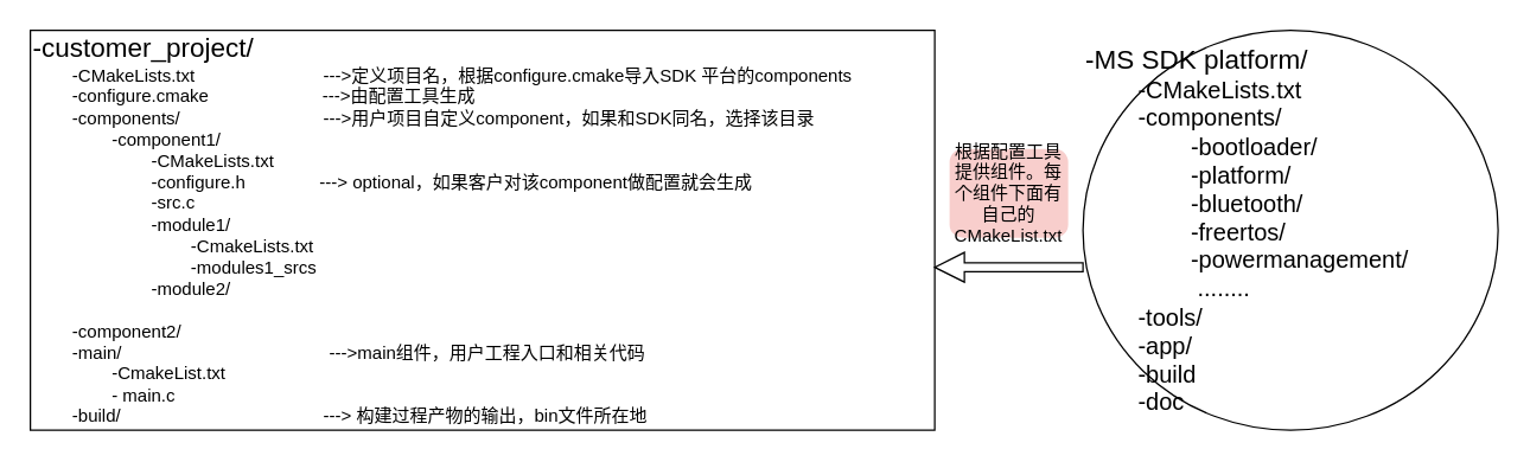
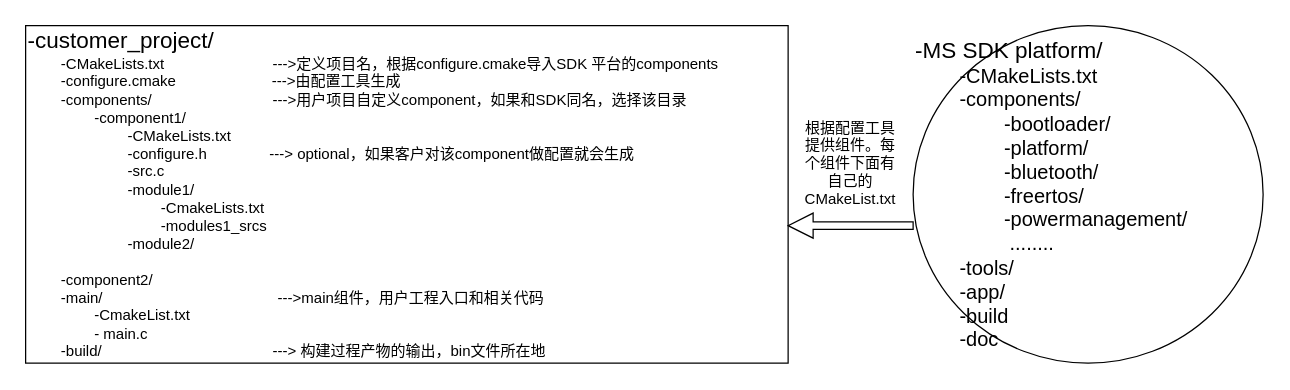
- <mxCell id="5" value="根据配置工具 提供组件。每个组件下面有自己的CMakeList.txt" style="rounded=1;whiteSpace=wrap;html=1;strokeColor=none;fillColor=#f8cecc;" parent="1" vertex="1"><mxGeometry x="640" y="100" width="80" height="60" as="geometry" /></mxCell>
+ <mxCell id="5" value="根据配置工具 提供组件。每个组件下面有自己的CMakeList.txt" style="rounded=1;whiteSpace=wrap;html=1;strokeColor=none;" parent="1" vertex="1"><mxGeometry x="640" y="100" width="80" height="60" as="geometry" /></mxCell>
